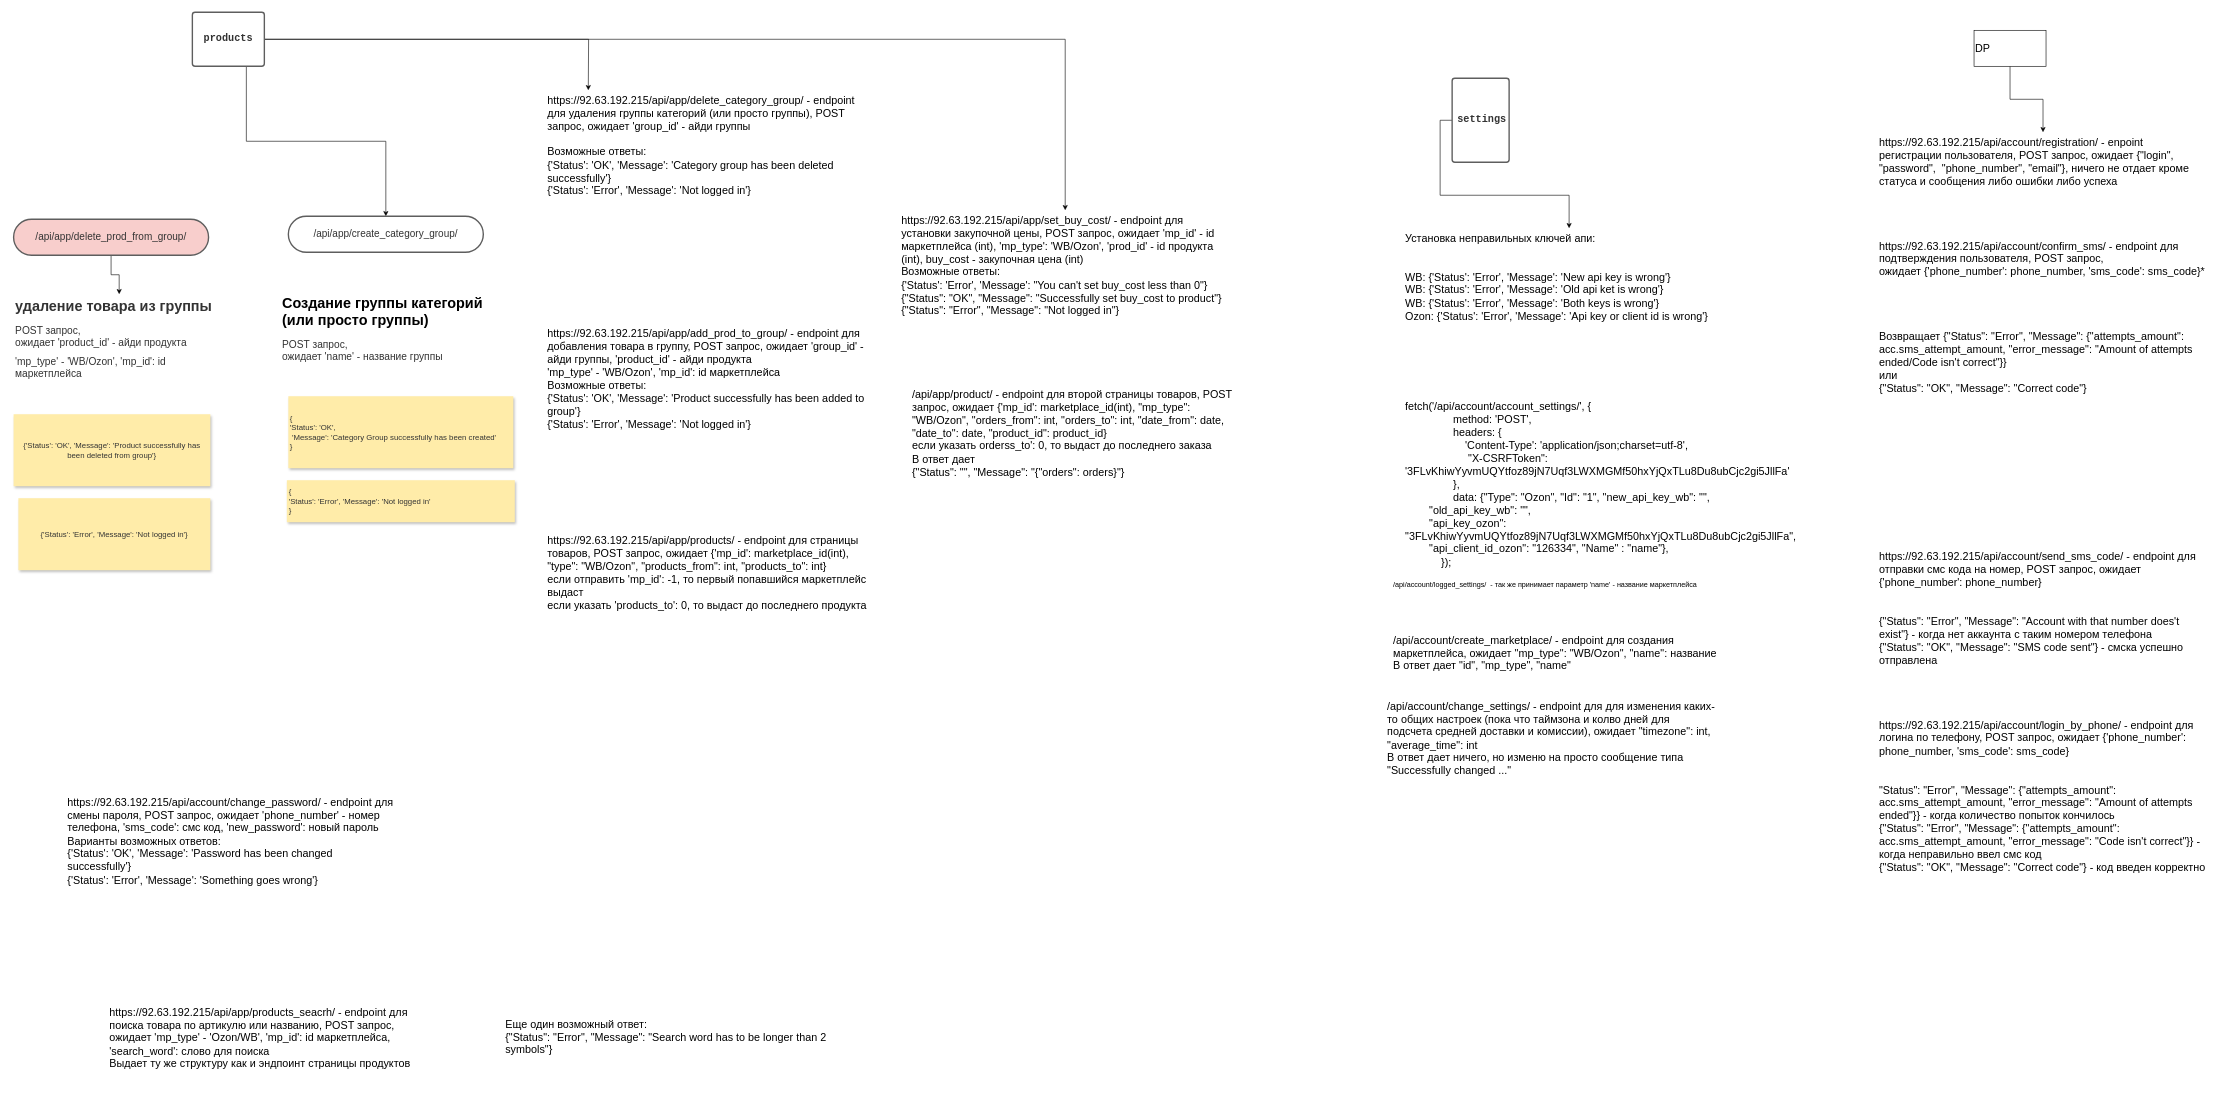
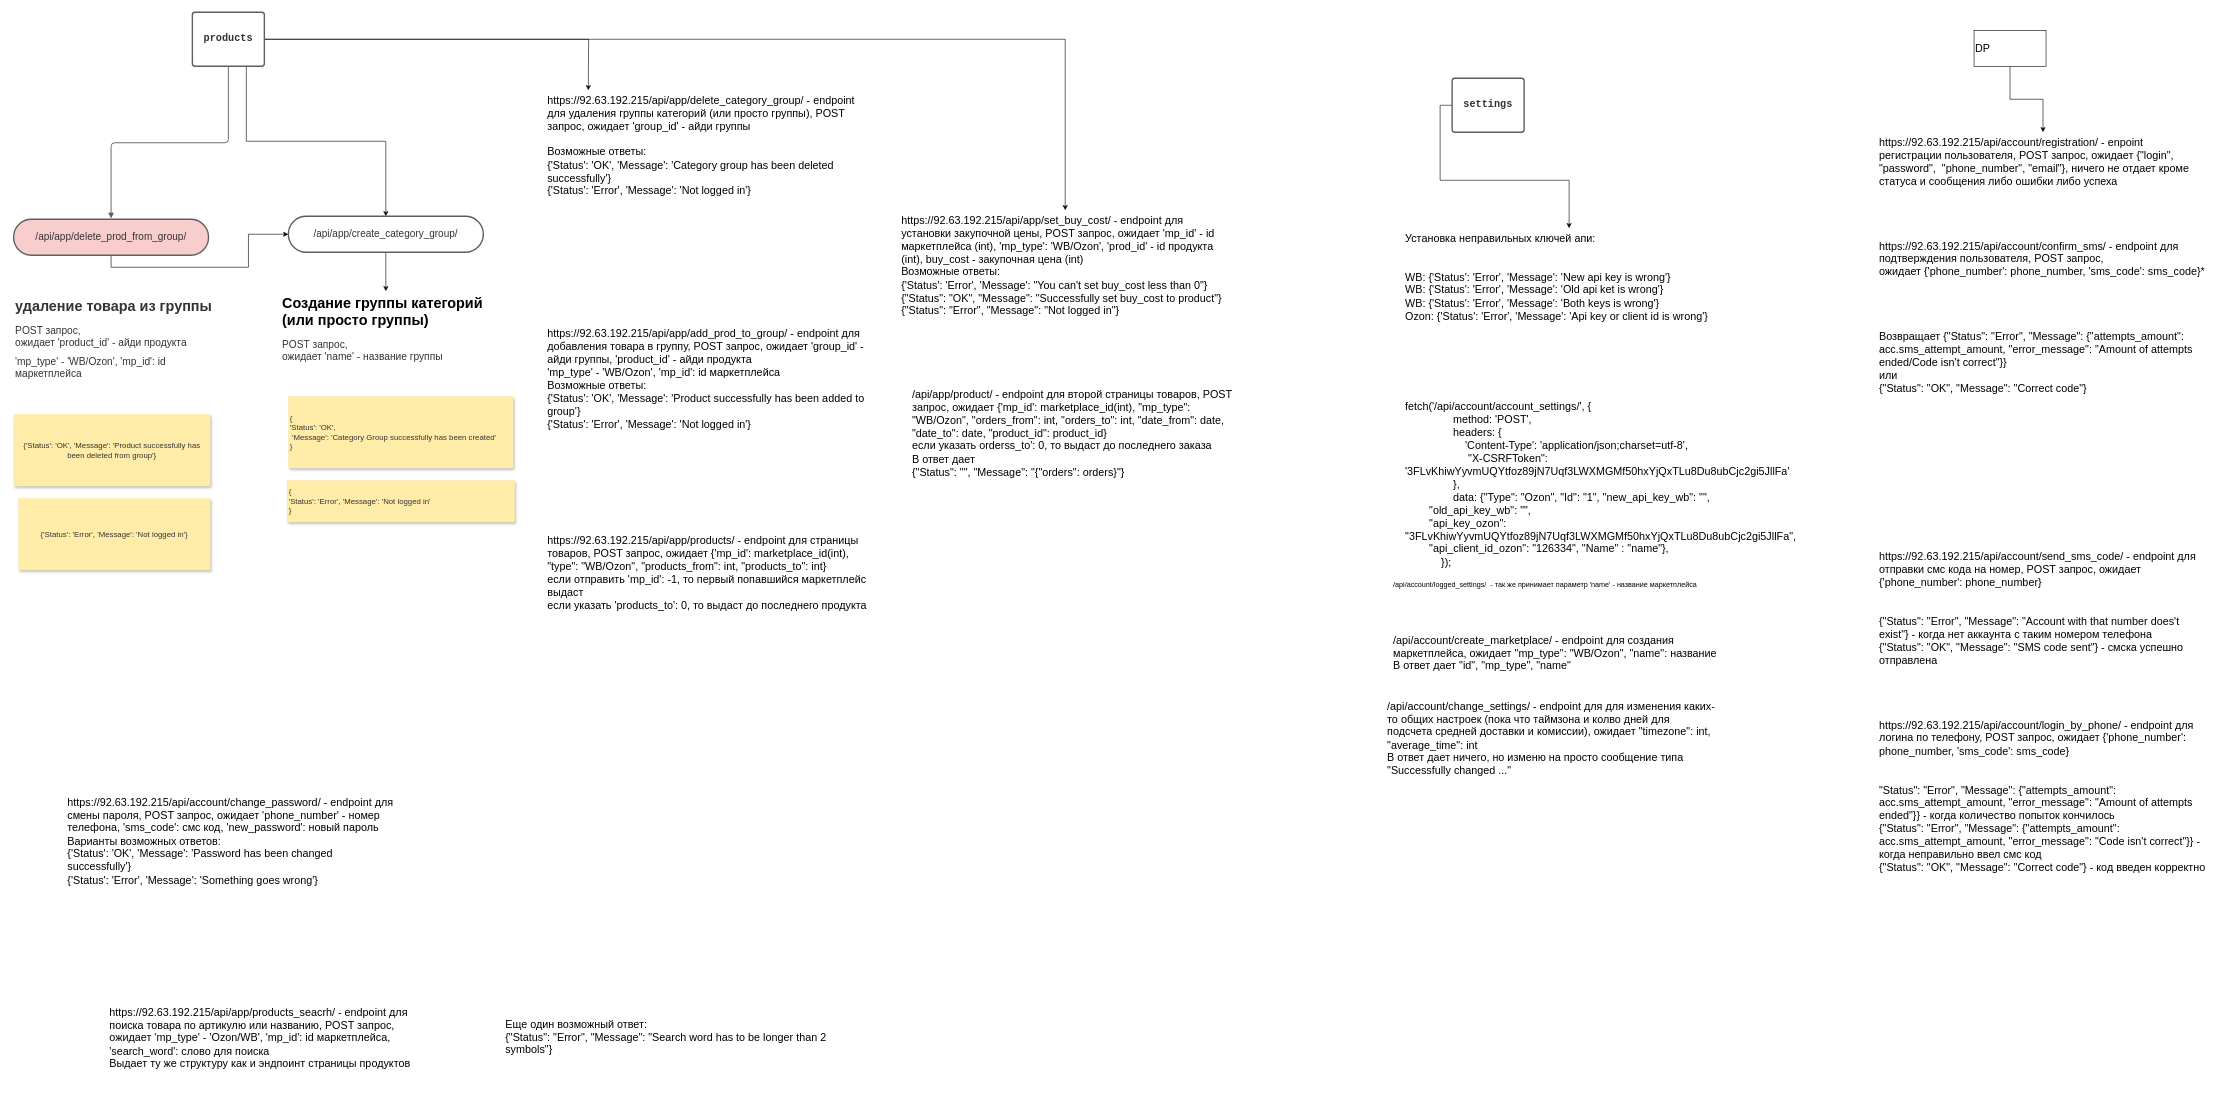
- <mxCell id="22" value="settings&lt;br&gt;" style="html=1;overflow=block;blockSpacing=1;whiteSpace=wrap;;whiteSpace=wrap;fontSize=17;fontFamily=Liberation Mono;fontColor=#333333;fontStyle=1;spacing=9;strokeColor=#5e5e5e;strokeOpacity=100;rounded=1;absoluteArcSize=1;arcSize=9;strokeWidth=2.3;" parent="1" vertex="1"><mxGeometry x="2420" y="130" width="95" height="140" as="geometry" /></mxCell>
+ <mxCell id="22" value="settings&lt;br&gt;" style="html=1;overflow=block;blockSpacing=1;whiteSpace=wrap;;whiteSpace=wrap;fontSize=17;fontFamily=Liberation Mono;fontColor=#333333;fontStyle=1;spacing=9;strokeColor=#5e5e5e;strokeOpacity=100;rounded=1;absoluteArcSize=1;arcSize=9;strokeWidth=2.3;" parent="1" vertex="1"><mxGeometry x="2420" y="130" width="120" height="90" as="geometry" /></mxCell>
+ <mxCell id="8" value="" style="html=1;jettySize=18;whiteSpace=wrap;fontSize=13;strokeColor=#5E5E5E;strokeWidth=1.5;rounded=1;arcSize=12;edgeStyle=orthogonalEdgeStyle;startArrow=none;;endArrow=block;endFill=1;;exitX=0.5;exitY=1.013;exitPerimeter=0;entryX=0.5;entryY=-0.019;entryPerimeter=0;" parent="1" source="5" target="7" edge="1"><mxGeometry width="100" height="100" relative="1" as="geometry"><Array as="points" /></mxGeometry></mxCell>
- <mxCell id="6" style="edgeStyle=orthogonalEdgeStyle;rounded=0;orthogonalLoop=1;jettySize=auto;html=1;exitX=0.5;exitY=1;exitDx=0;exitDy=0;fontSize=24;" parent="1" source="7" target="16" edge="1"><mxGeometry relative="1" as="geometry" /></mxCell>
+ <mxCell id="6" style="edgeStyle=orthogonalEdgeStyle;rounded=0;orthogonalLoop=1;jettySize=auto;html=1;exitX=0.5;exitY=1;exitDx=0;exitDy=0;fontSize=24;" parent="1" source="7" target="13" edge="1"><mxGeometry relative="1" as="geometry" /></mxCell>
+ <mxCell id="12" style="edgeStyle=orthogonalEdgeStyle;rounded=0;orthogonalLoop=1;jettySize=auto;html=1;exitX=0.5;exitY=1;exitDx=0;exitDy=0;fontSize=24;" parent="1" source="13" target="17" edge="1"><mxGeometry relative="1" as="geometry" /></mxCell>
